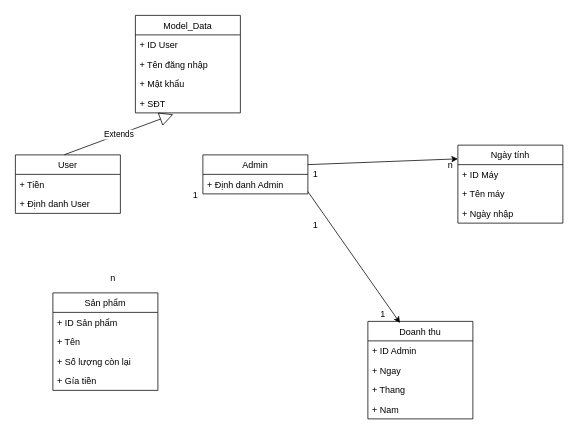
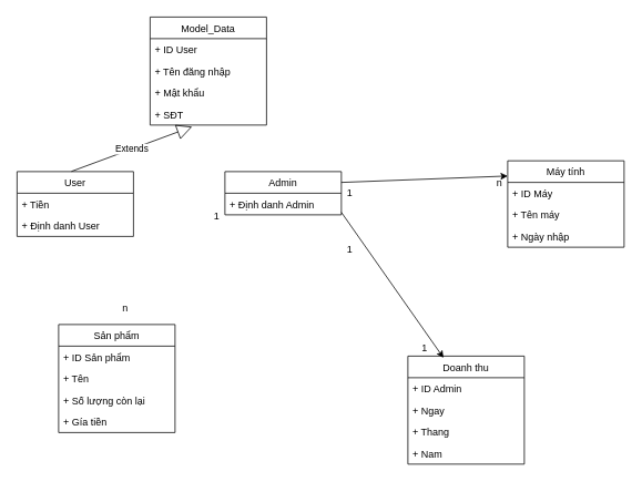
- <mxCell id="31" value="Ngày tính" style="swimlane;fontStyle=0;childLayout=stackLayout;horizontal=1;startSize=26;fillColor=none;horizontalStack=0;resizeParent=1;resizeParentMax=0;resizeLast=0;collapsible=1;marginBottom=0;" vertex="1" parent="1"><mxGeometry x="610" y="193" width="140" height="104" as="geometry" /></mxCell>
+ <mxCell id="31" value="Máy tính" style="swimlane;fontStyle=0;childLayout=stackLayout;horizontal=1;startSize=26;fillColor=none;horizontalStack=0;resizeParent=1;resizeParentMax=0;resizeLast=0;collapsible=1;marginBottom=0;" vertex="1" parent="1"><mxGeometry x="610" y="193" width="140" height="104" as="geometry" /></mxCell>
